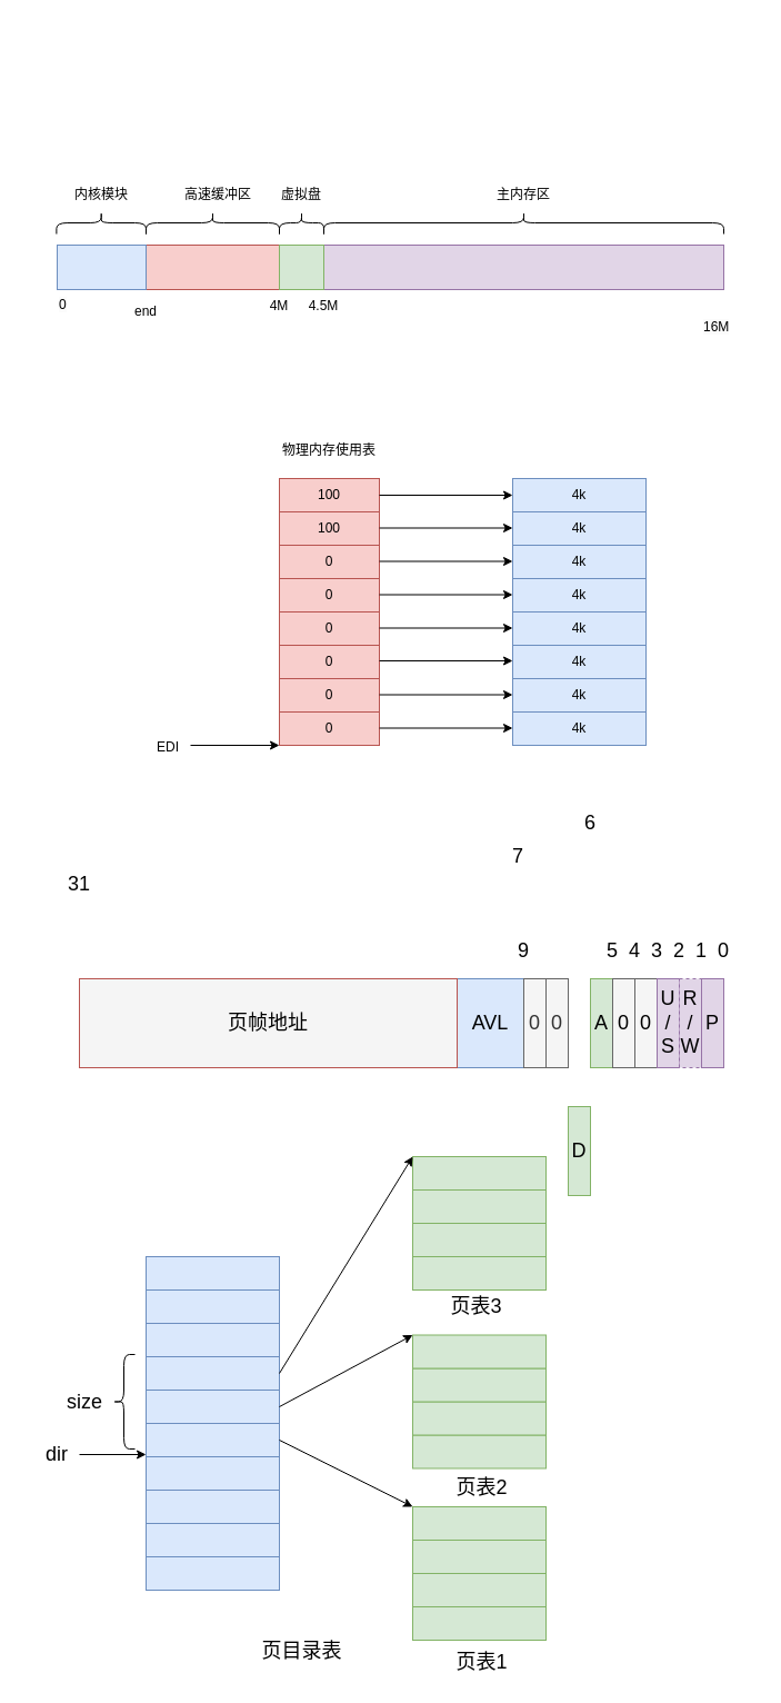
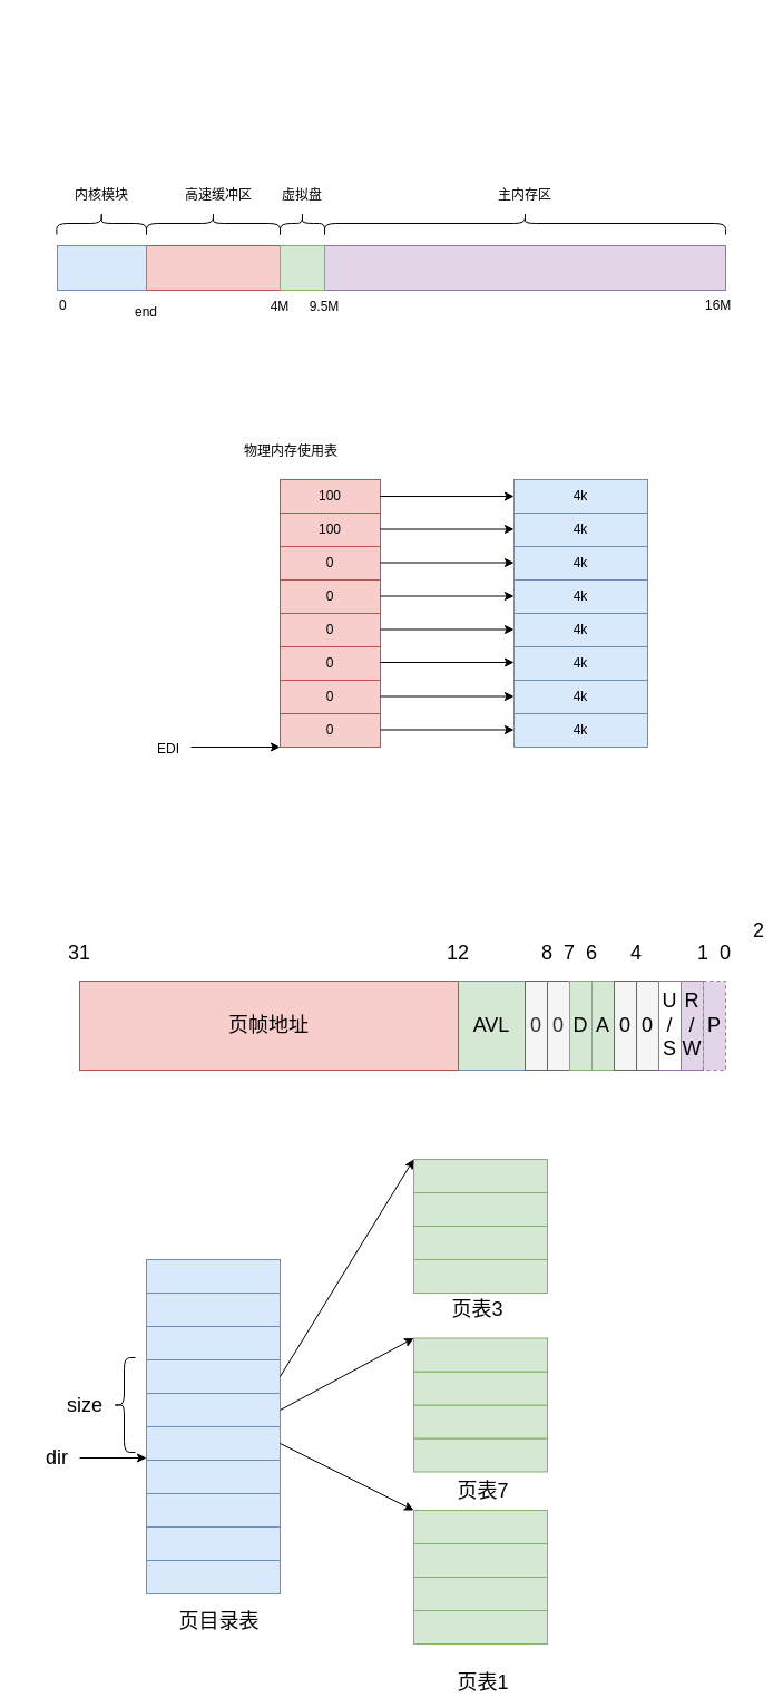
- <mxCell id="17" value="4.5M" style="text;strokeColor=none;align=center;fillColor=none;html=1;verticalAlign=middle;whiteSpace=wrap;rounded=0;" parent="1" vertex="1"><mxGeometry x="261" y="260" width="60" height="30" as="geometry" /></mxCell>
+ <mxCell id="17" value="9.5M" style="text;strokeColor=none;align=center;fillColor=none;html=1;verticalAlign=middle;whiteSpace=wrap;rounded=0;" parent="1" vertex="1"><mxGeometry x="261" y="260" width="60" height="30" as="geometry" /></mxCell>
- <mxCell id="5" value="&lt;span style=&quot;color: rgb(0, 0, 0); font-family: Helvetica; font-size: 12px; font-style: normal; font-variant-ligatures: normal; font-variant-caps: normal; font-weight: 400; letter-spacing: normal; orphans: 2; text-align: center; text-indent: 0px; text-transform: none; widows: 2; word-spacing: 0px; -webkit-text-stroke-width: 0px; background-color: rgb(251, 251, 251); text-decoration-thickness: initial; text-decoration-style: initial; text-decoration-color: initial; float: none; display: inline !important;&quot;&gt;16M&lt;/span&gt;" style="text;whiteSpace=wrap;html=1;" parent="1" vertex="1"><mxGeometry x="631" y="280" width="50" height="40" as="geometry" /></mxCell>
+ <mxCell id="5" value="&lt;span style=&quot;color: rgb(0, 0, 0); font-family: Helvetica; font-size: 12px; font-style: normal; font-variant-ligatures: normal; font-variant-caps: normal; font-weight: 400; letter-spacing: normal; orphans: 2; text-align: center; text-indent: 0px; text-transform: none; widows: 2; word-spacing: 0px; -webkit-text-stroke-width: 0px; background-color: rgb(251, 251, 251); text-decoration-thickness: initial; text-decoration-style: initial; text-decoration-color: initial; float: none; display: inline !important;&quot;&gt;16M&lt;/span&gt;" style="text;whiteSpace=wrap;html=1;" parent="1" vertex="1"><mxGeometry x="631" y="260" width="50" height="40" as="geometry" /></mxCell>
- <mxCell id="45" value="物理内存使用表" style="text;strokeColor=none;align=center;fillColor=none;html=1;verticalAlign=middle;whiteSpace=wrap;rounded=0;" parent="1" vertex="1"><mxGeometry x="245.69" y="390" width="100" height="30" as="geometry" /></mxCell>
+ <mxCell id="45" value="物理内存使用表" style="text;strokeColor=none;align=center;fillColor=none;html=1;verticalAlign=middle;whiteSpace=wrap;rounded=0;" parent="1" vertex="1"><mxGeometry x="210.69" y="390" width="100" height="30" as="geometry" /></mxCell>
- <mxCell id="57" value="6" style="text;strokeColor=none;align=center;fillColor=none;html=1;verticalAlign=middle;whiteSpace=wrap;rounded=0;fontSize=18;" parent="1" vertex="1"><mxGeometry x="521" y="725" width="20" height="30" as="geometry" /></mxCell>
+ <mxCell id="57" value="6" style="text;strokeColor=none;align=center;fillColor=none;html=1;verticalAlign=middle;whiteSpace=wrap;rounded=0;fontSize=18;" parent="1" vertex="1"><mxGeometry x="521" y="840" width="20" height="30" as="geometry" /></mxCell>
- <mxCell id="50" value="7" style="text;strokeColor=none;align=center;fillColor=none;html=1;verticalAlign=middle;whiteSpace=wrap;rounded=0;fontSize=18;" parent="1" vertex="1"><mxGeometry x="456" y="755" width="20" height="30" as="geometry" /></mxCell>
+ <mxCell id="50" value="7" style="text;strokeColor=none;align=center;fillColor=none;html=1;verticalAlign=middle;whiteSpace=wrap;rounded=0;fontSize=18;" parent="1" vertex="1"><mxGeometry x="501" y="840" width="20" height="30" as="geometry" /></mxCell>
- <mxCell id="46" value="31" style="text;strokeColor=none;align=center;fillColor=none;html=1;verticalAlign=middle;whiteSpace=wrap;rounded=0;fontSize=18;" parent="1" vertex="1"><mxGeometry x="41" y="780" width="60" height="30" as="geometry" /></mxCell>
+ <mxCell id="46" value="31" style="text;strokeColor=none;align=center;fillColor=none;html=1;verticalAlign=middle;whiteSpace=wrap;rounded=0;fontSize=18;" parent="1" vertex="1"><mxGeometry x="41" y="840" width="60" height="30" as="geometry" /></mxCell>
+ <mxCell id="47" value="12" style="text;strokeColor=none;align=center;fillColor=none;html=1;verticalAlign=middle;whiteSpace=wrap;rounded=0;fontSize=18;" parent="1" vertex="1"><mxGeometry x="381" y="840" width="60" height="30" as="geometry" /></mxCell>
- <mxCell id="48" value="9" style="text;strokeColor=none;align=center;fillColor=none;html=1;verticalAlign=middle;whiteSpace=wrap;rounded=0;fontSize=18;" parent="1" vertex="1"><mxGeometry x="461" y="840" width="20" height="30" as="geometry" /></mxCell>
+ <mxCell id="49" value="8" style="text;strokeColor=none;align=center;fillColor=none;html=1;verticalAlign=middle;whiteSpace=wrap;rounded=0;fontSize=18;" parent="1" vertex="1"><mxGeometry x="481" y="840" width="20" height="30" as="geometry" /></mxCell>
- <mxCell id="58" value="5" style="text;strokeColor=none;align=center;fillColor=none;html=1;verticalAlign=middle;whiteSpace=wrap;rounded=0;fontSize=18;" parent="1" vertex="1"><mxGeometry x="541" y="840" width="20" height="30" as="geometry" /></mxCell>
- <mxCell id="62" value="3" style="text;strokeColor=none;align=center;fillColor=none;html=1;verticalAlign=middle;whiteSpace=wrap;rounded=0;fontSize=18;" parent="1" vertex="1"><mxGeometry x="581" y="840" width="20" height="30" as="geometry" /></mxCell>
- <mxCell id="66" value="2" style="text;strokeColor=none;align=center;fillColor=none;html=1;verticalAlign=middle;whiteSpace=wrap;rounded=0;fontSize=18;" parent="1" vertex="1"><mxGeometry x="601" y="840" width="20" height="30" as="geometry" /></mxCell>
+ <mxCell id="66" value="2" style="text;strokeColor=none;align=center;fillColor=none;html=1;verticalAlign=middle;whiteSpace=wrap;rounded=0;fontSize=18;" parent="1" vertex="1"><mxGeometry x="671" y="820" width="20" height="30" as="geometry" /></mxCell>
- <mxCell id="53" value="页帧地址" style="rounded=0;whiteSpace=wrap;html=1;fontSize=18;fillColor=#f5f5f5;strokeColor=#b85450;" parent="1" vertex="1"><mxGeometry x="71" y="880" width="340" height="80" as="geometry" /></mxCell>
+ <mxCell id="53" value="页帧地址" style="rounded=0;whiteSpace=wrap;html=1;fontSize=18;fillColor=#f8cecc;strokeColor=#b85450;" parent="1" vertex="1"><mxGeometry x="71" y="880" width="340" height="80" as="geometry" /></mxCell>
- <mxCell id="51" value="AVL" style="rounded=0;whiteSpace=wrap;html=1;fontSize=18;fillColor=#dae8fc;strokeColor=#6c8ebf;" parent="1" vertex="1"><mxGeometry x="411" y="880" width="60" height="80" as="geometry" /></mxCell>
+ <mxCell id="51" value="AVL" style="rounded=0;whiteSpace=wrap;html=1;fontSize=18;fillColor=#d5e8d4;strokeColor=#6c8ebf;" parent="1" vertex="1"><mxGeometry x="411" y="880" width="60" height="80" as="geometry" /></mxCell>
- <mxCell id="63" value="U&lt;br&gt;/&lt;br&gt;S" style="rounded=0;whiteSpace=wrap;html=1;fontSize=18;fillColor=#e1d5e7;strokeColor=#9673a6;" parent="1" vertex="1"><mxGeometry x="591" y="880" width="20" height="80" as="geometry" /></mxCell>
+ <mxCell id="63" value="U&lt;br&gt;/&lt;br&gt;S" style="rounded=0;whiteSpace=wrap;html=1;fontSize=18;fillColor=#ffffff;strokeColor=#9673a6;" parent="1" vertex="1"><mxGeometry x="591" y="880" width="20" height="80" as="geometry" /></mxCell>
- <mxCell id="64" value="R&lt;br&gt;/&lt;br&gt;W" style="rounded=0;whiteSpace=wrap;html=1;fontSize=18;fillColor=#e1d5e7;strokeColor=#9673a6;dashed=1;" parent="1" vertex="1"><mxGeometry x="611" y="880" width="20" height="80" as="geometry" /></mxCell>
+ <mxCell id="64" value="R&lt;br&gt;/&lt;br&gt;W" style="rounded=0;whiteSpace=wrap;html=1;fontSize=18;fillColor=#e1d5e7;strokeColor=#9673a6;" parent="1" vertex="1"><mxGeometry x="611" y="880" width="20" height="80" as="geometry" /></mxCell>
- <mxCell id="65" value="P" style="rounded=0;whiteSpace=wrap;html=1;fontSize=18;fillColor=#e1d5e7;strokeColor=#9673a6;" parent="1" vertex="1"><mxGeometry x="631" y="880" width="20" height="80" as="geometry" /></mxCell>
+ <mxCell id="65" value="P" style="rounded=0;whiteSpace=wrap;html=1;fontSize=18;fillColor=#e1d5e7;strokeColor=#9673a6;dashed=1;" parent="1" vertex="1"><mxGeometry x="631" y="880" width="20" height="80" as="geometry" /></mxCell>
- <mxCell id="55" value="D" style="rounded=0;whiteSpace=wrap;html=1;fontSize=18;fillColor=#d5e8d4;strokeColor=#82b366;" parent="1" vertex="1"><mxGeometry x="511" y="995" width="20" height="80" as="geometry" /></mxCell>
+ <mxCell id="55" value="D" style="rounded=0;whiteSpace=wrap;html=1;fontSize=18;fillColor=#d5e8d4;strokeColor=#82b366;" parent="1" vertex="1"><mxGeometry x="511" y="880" width="20" height="80" as="geometry" /></mxCell>
- <mxCell id="100" value="&lt;span style=&quot;font-size: 18px;&quot;&gt;页表2&lt;/span&gt;" style="text;strokeColor=none;align=center;fillColor=none;html=1;verticalAlign=middle;whiteSpace=wrap;rounded=0;" vertex="1" parent="1"><mxGeometry x="381" y="1323" width="105" height="30" as="geometry" /></mxCell>
+ <mxCell id="100" value="&lt;span style=&quot;font-size: 18px;&quot;&gt;页表7&lt;/span&gt;" style="text;strokeColor=none;align=center;fillColor=none;html=1;verticalAlign=middle;whiteSpace=wrap;rounded=0;" vertex="1" parent="1"><mxGeometry x="381" y="1323" width="105" height="30" as="geometry" /></mxCell>
- <mxCell id="79" value="&lt;font style=&quot;font-size: 18px;&quot;&gt;页目录表&lt;/font&gt;" style="text;strokeColor=none;align=center;fillColor=none;html=1;verticalAlign=middle;whiteSpace=wrap;rounded=0;" vertex="1" parent="1"><mxGeometry x="218.5" y="1470" width="105" height="30" as="geometry" /></mxCell>
+ <mxCell id="79" value="&lt;font style=&quot;font-size: 18px;&quot;&gt;页目录表&lt;/font&gt;" style="text;strokeColor=none;align=center;fillColor=none;html=1;verticalAlign=middle;whiteSpace=wrap;rounded=0;" vertex="1" parent="1"><mxGeometry x="143.5" y="1440" width="105" height="30" as="geometry" /></mxCell>
- <mxCell id="99" value="&lt;span style=&quot;font-size: 18px;&quot;&gt;页表1&lt;/span&gt;" style="text;strokeColor=none;align=center;fillColor=none;html=1;verticalAlign=middle;whiteSpace=wrap;rounded=0;" vertex="1" parent="1"><mxGeometry x="381" y="1480" width="105" height="30" as="geometry" /></mxCell>
+ <mxCell id="99" value="&lt;span style=&quot;font-size: 18px;&quot;&gt;页表1&lt;/span&gt;" style="text;strokeColor=none;align=center;fillColor=none;html=1;verticalAlign=middle;whiteSpace=wrap;rounded=0;" vertex="1" parent="1"><mxGeometry x="381" y="1495" width="105" height="30" as="geometry" /></mxCell>
